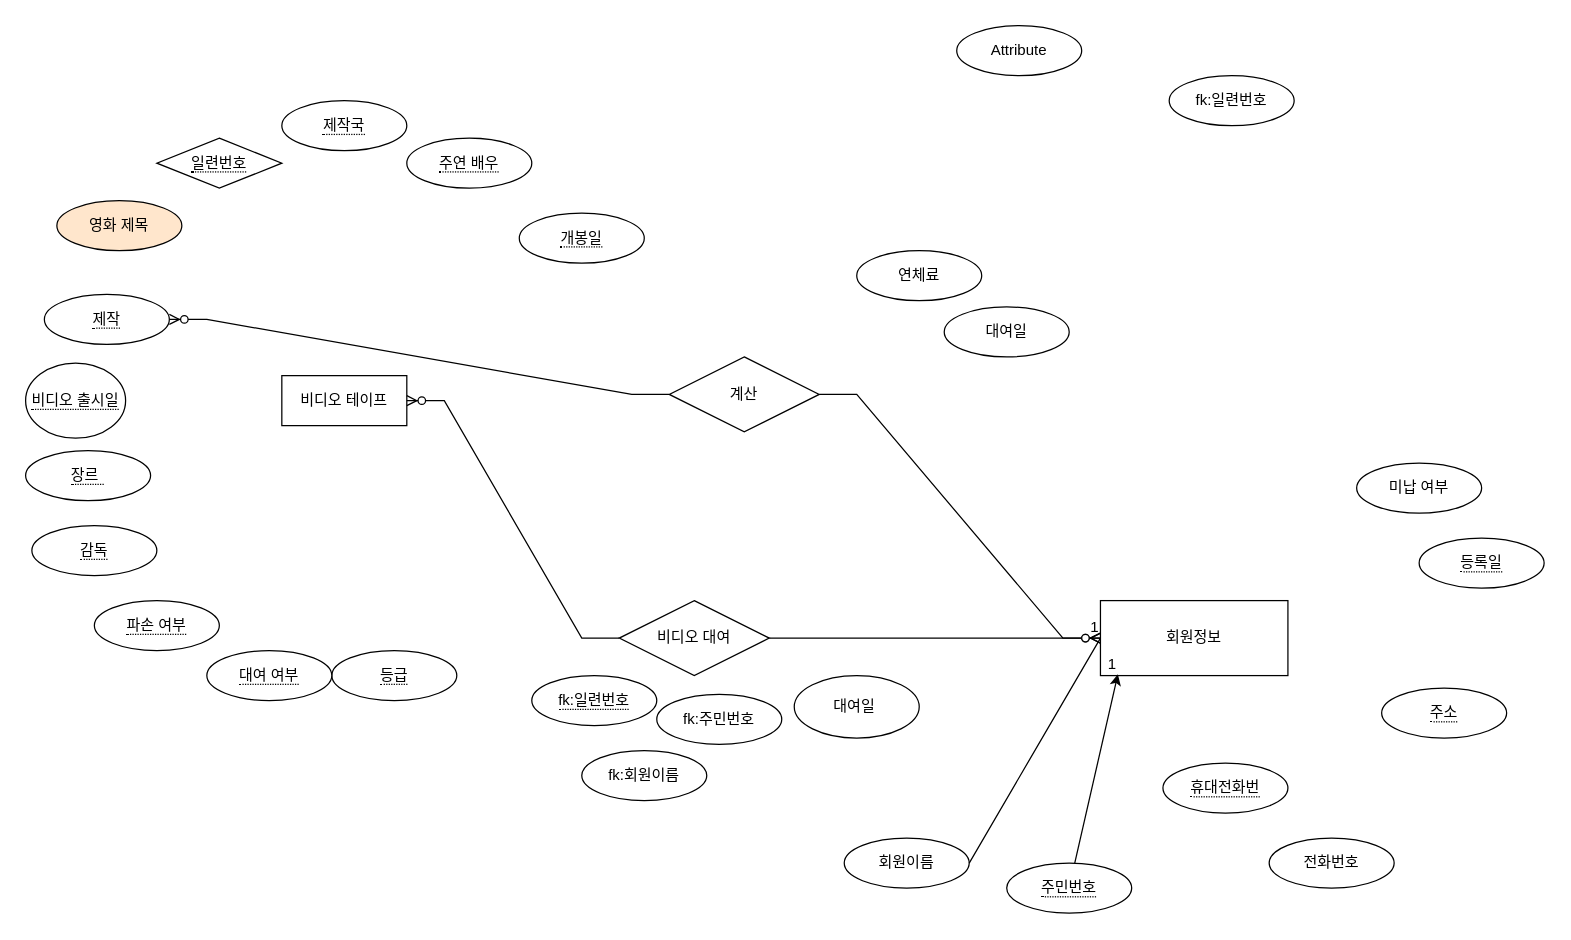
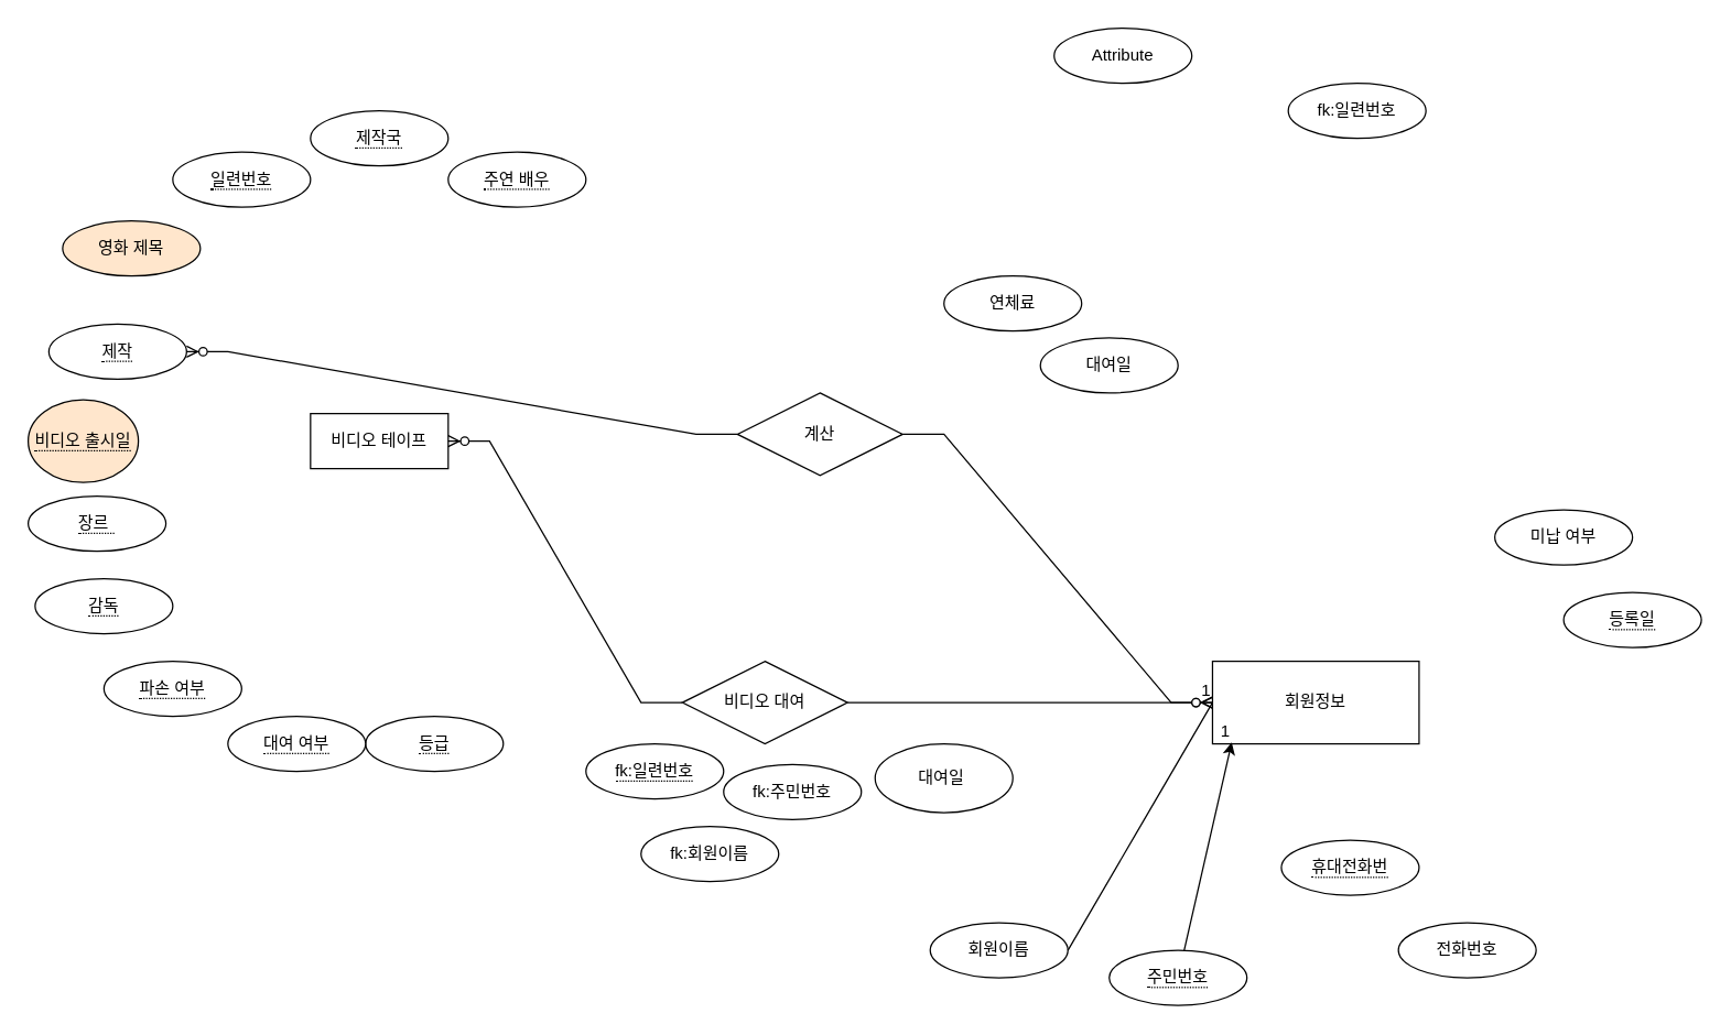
- <mxCell id="16" value="&lt;span style=&quot;border-bottom: 1px dotted&quot;&gt;일련번호&lt;/span&gt;" style="rhombus;whiteSpace=wrap;html=1;align=center;" vertex="1" parent="1"><mxGeometry x="125" y="110" width="100" height="40" as="geometry" /></mxCell>
+ <mxCell id="16" value="&lt;span style=&quot;border-bottom: 1px dotted&quot;&gt;일련번호&lt;/span&gt;" style="ellipse;whiteSpace=wrap;html=1;align=center;" vertex="1" parent="1"><mxGeometry x="125" y="110" width="100" height="40" as="geometry" /></mxCell>
- <mxCell id="22" value="&lt;span style=&quot;border-bottom: 1px dotted&quot;&gt;개봉일&lt;/span&gt;" style="ellipse;whiteSpace=wrap;html=1;align=center;" vertex="1" parent="1"><mxGeometry x="415" y="170" width="100" height="40" as="geometry" /></mxCell>
- <mxCell id="23" value="&lt;span style=&quot;border-bottom: 1px dotted&quot;&gt;비디오 출시일&lt;/span&gt;" style="ellipse;whiteSpace=wrap;html=1;align=center;" vertex="1" parent="1"><mxGeometry x="20" y="290" width="80" height="60" as="geometry" /></mxCell>
+ <mxCell id="23" value="&lt;span style=&quot;border-bottom: 1px dotted&quot;&gt;비디오 출시일&lt;/span&gt;" style="ellipse;whiteSpace=wrap;html=1;align=center;fillColor=#ffe6cc;" vertex="1" parent="1"><mxGeometry x="20" y="290" width="80" height="60" as="geometry" /></mxCell>
- <mxCell id="9" value="&lt;span style=&quot;border-bottom: 1px dotted&quot;&gt;주소&lt;/span&gt;" style="ellipse;whiteSpace=wrap;html=1;align=center;" vertex="1" parent="1"><mxGeometry x="1105" y="550" width="100" height="40" as="geometry" /></mxCell>
